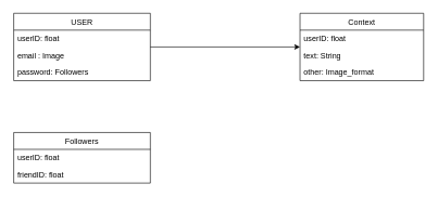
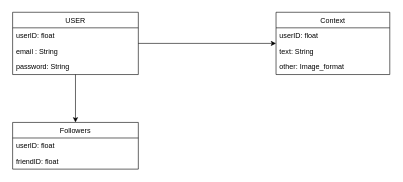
- <mxCell id="6" value="email : Image" style="text;strokeColor=none;fillColor=none;align=left;verticalAlign=top;spacingLeft=4;spacingRight=4;overflow=hidden;rotatable=0;points=[[0,0.5],[1,0.5]];portConstraint=eastwest;" vertex="1" parent="4"><mxGeometry y="52" width="210" height="26" as="geometry" /></mxCell>
+ <mxCell id="6" value="email : String" style="text;strokeColor=none;fillColor=none;align=left;verticalAlign=top;spacingLeft=4;spacingRight=4;overflow=hidden;rotatable=0;points=[[0,0.5],[1,0.5]];portConstraint=eastwest;" vertex="1" parent="4"><mxGeometry y="52" width="210" height="26" as="geometry" /></mxCell>
- <mxCell id="7" value="password: Followers" style="text;strokeColor=none;fillColor=none;align=left;verticalAlign=top;spacingLeft=4;spacingRight=4;overflow=hidden;rotatable=0;points=[[0,0.5],[1,0.5]];portConstraint=eastwest;" vertex="1" parent="4"><mxGeometry y="78" width="210" height="26" as="geometry" /></mxCell>
+ <mxCell id="7" value="password: String" style="text;strokeColor=none;fillColor=none;align=left;verticalAlign=top;spacingLeft=4;spacingRight=4;overflow=hidden;rotatable=0;points=[[0,0.5],[1,0.5]];portConstraint=eastwest;" vertex="1" parent="4"><mxGeometry y="78" width="210" height="26" as="geometry" /></mxCell>
+ <mxCell id="2" value="" style="edgeStyle=orthogonalEdgeStyle;rounded=0;orthogonalLoop=1;jettySize=auto;html=1;" edge="1" parent="1" source="4" target="8"><mxGeometry relative="1" as="geometry" /></mxCell>
